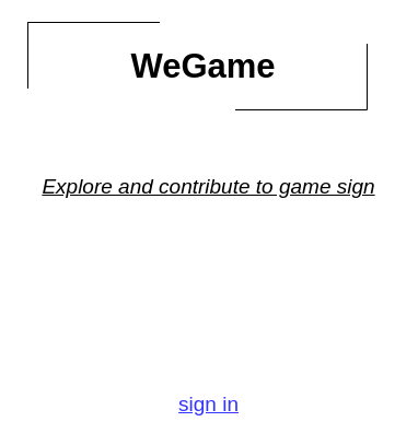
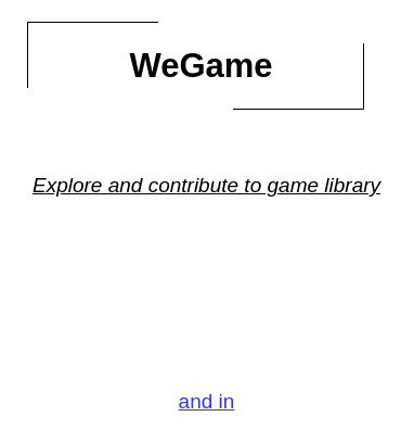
- <mxCell id="6" value="Explore and contribute to game sign" style="text;html=1;align=center;verticalAlign=middle;resizable=0;points=[];autosize=1;strokeColor=none;fillColor=none;fontColor=#000000;fontSize=19;fontStyle=6;labelBackgroundColor=none;labelBorderColor=none;spacingTop=2;spacing=4;" vertex="1" parent="1"><mxGeometry x="20" y="150" width="340" height="40" as="geometry" /></mxCell>
+ <mxCell id="6" value="Explore and contribute to game library" style="text;html=1;align=center;verticalAlign=middle;resizable=0;points=[];autosize=1;strokeColor=none;fillColor=none;fontColor=#000000;fontSize=19;fontStyle=6;labelBackgroundColor=none;labelBorderColor=none;spacingTop=2;spacing=4;" vertex="1" parent="1"><mxGeometry x="20" y="150" width="340" height="40" as="geometry" /></mxCell>
- <mxCell id="5" value="sign in" style="text;html=1;align=center;verticalAlign=middle;resizable=0;points=[];autosize=1;strokeColor=none;fillColor=none;fontSize=19;fontColor=#3333FF;fontStyle=4" vertex="1" parent="1"><mxGeometry x="155" y="355" width="70" height="30" as="geometry" /></mxCell>
+ <mxCell id="5" value="and in" style="text;html=1;align=center;verticalAlign=middle;resizable=0;points=[];autosize=1;strokeColor=none;fillColor=none;fontSize=19;fontColor=#3333FF;fontStyle=4" vertex="1" parent="1"><mxGeometry x="155" y="355" width="70" height="30" as="geometry" /></mxCell>
